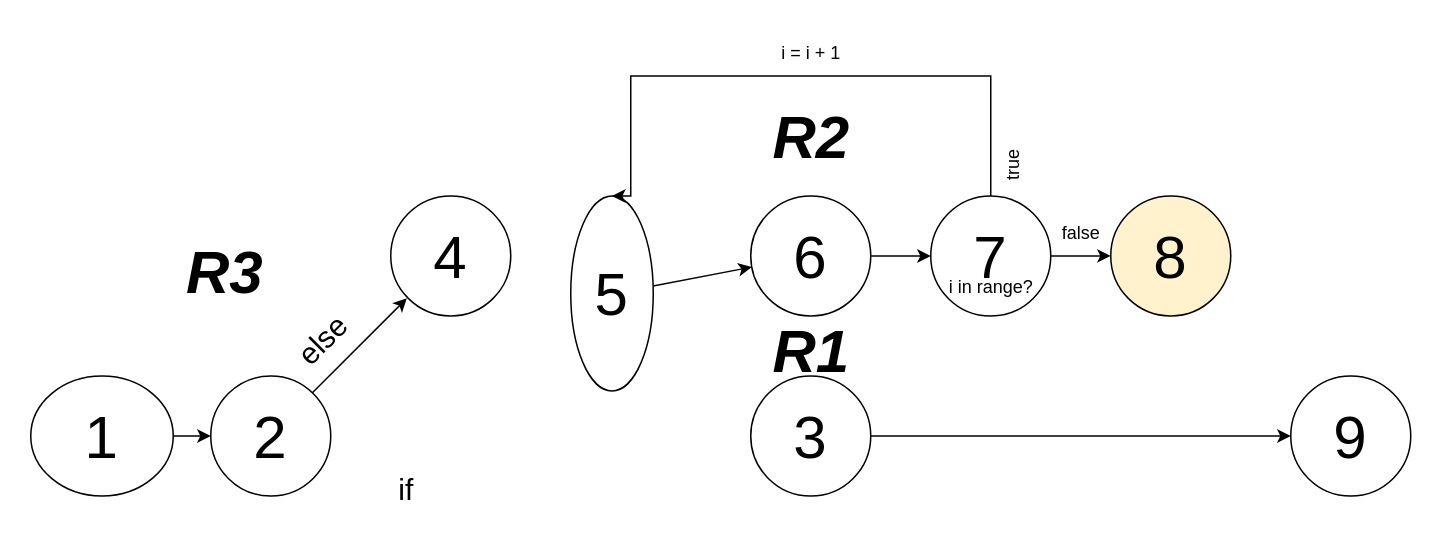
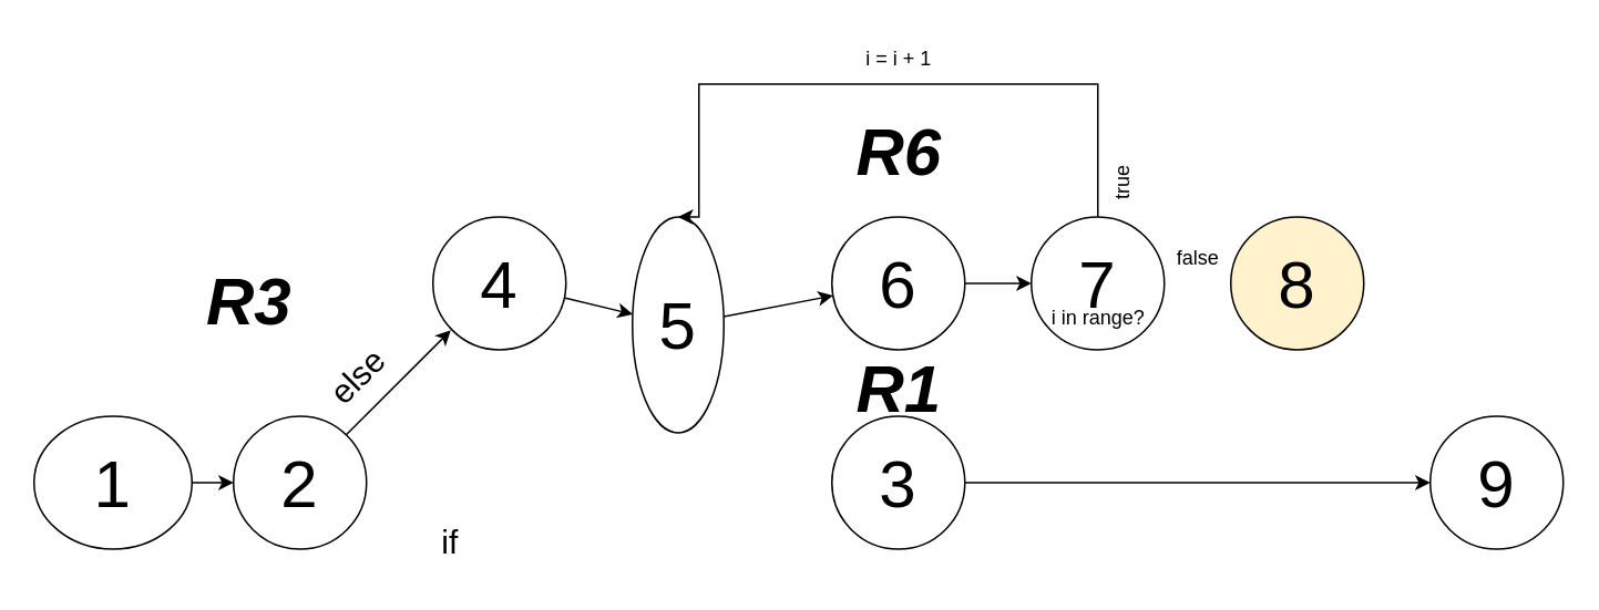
- <mxCell id="21" value="&lt;b&gt;&lt;i&gt;&lt;font style=&quot;font-size: 40px;&quot;&gt;R2&lt;/font&gt;&lt;/i&gt;&lt;/b&gt;" style="text;html=1;align=center;verticalAlign=middle;resizable=0;points=[];autosize=1;strokeColor=none;fillColor=none;fontSize=20;" parent="1" vertex="1"><mxGeometry x="505" y="60" width="70" height="60" as="geometry" /></mxCell>
+ <mxCell id="21" value="&lt;b&gt;&lt;i&gt;&lt;font style=&quot;font-size: 40px;&quot;&gt;R6&lt;/font&gt;&lt;/i&gt;&lt;/b&gt;" style="text;html=1;align=center;verticalAlign=middle;resizable=0;points=[];autosize=1;strokeColor=none;fillColor=none;fontSize=20;" parent="1" vertex="1"><mxGeometry x="505" y="60" width="70" height="60" as="geometry" /></mxCell>
- <mxCell id="23" value="" style="edgeStyle=none;rounded=0;orthogonalLoop=1;jettySize=auto;html=1;" parent="1" source="25" target="17" edge="1"><mxGeometry relative="1" as="geometry" /></mxCell>
+ <mxCell id="4" value="" style="edgeStyle=none;rounded=0;orthogonalLoop=1;jettySize=auto;html=1;fontSize=20;" parent="1" source="5" target="7" edge="1"><mxGeometry relative="1" as="geometry" /></mxCell>
